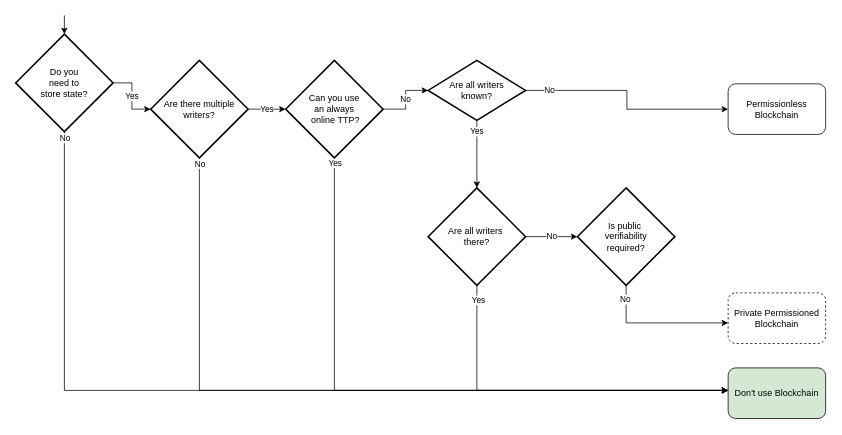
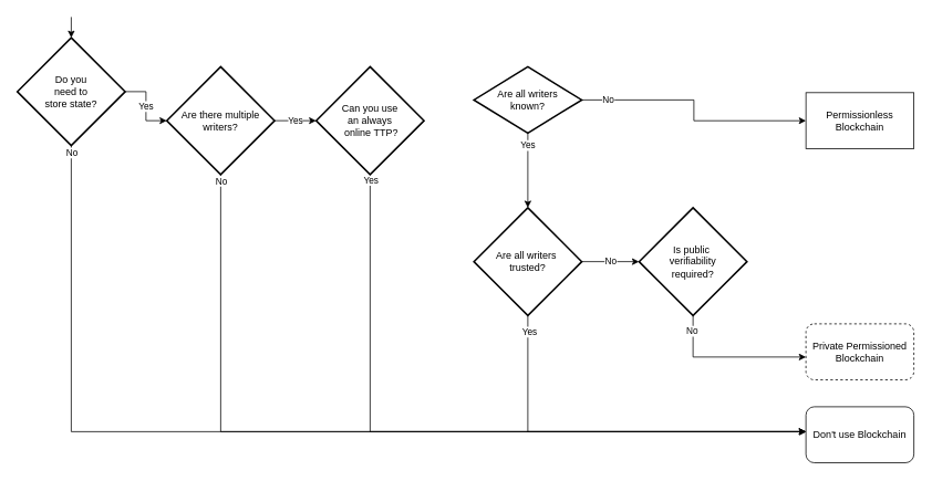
- <mxCell id="10" value="No" style="edgeStyle=orthogonalEdgeStyle;rounded=0;orthogonalLoop=1;jettySize=auto;html=1;" edge="1" parent="1" source="13" target="17"><mxGeometry relative="1" as="geometry" /></mxCell>
- <mxCell id="26" value="Permissionless&lt;br&gt;Blockchain" style="rounded=1;whiteSpace=wrap;html=1;" vertex="1" parent="1"><mxGeometry x="970" y="111.25" width="130" height="67.5" as="geometry" /></mxCell>
+ <mxCell id="26" value="Permissionless&lt;br&gt;Blockchain" style="whiteSpace=wrap;html=1;rounded=0;" vertex="1" parent="1"><mxGeometry x="970" y="111.25" width="130" height="67.5" as="geometry" /></mxCell>
- <mxCell id="21" value="Are all writers&amp;nbsp;&lt;br&gt;there?" style="strokeWidth=2;html=1;shape=mxgraph.flowchart.decision;whiteSpace=wrap;" vertex="1" parent="1"><mxGeometry x="570" y="250" width="130" height="130" as="geometry" /></mxCell>
+ <mxCell id="21" value="Are all writers&amp;nbsp;&lt;br&gt;trusted?" style="strokeWidth=2;html=1;shape=mxgraph.flowchart.decision;whiteSpace=wrap;" vertex="1" parent="1"><mxGeometry x="570" y="250" width="130" height="130" as="geometry" /></mxCell>
- <mxCell id="28" value="Don't use Blockchain" style="rounded=1;whiteSpace=wrap;html=1;fillColor=#d5e8d4;" vertex="1" parent="1"><mxGeometry x="970" y="490" width="130" height="67.5" as="geometry" /></mxCell>
+ <mxCell id="28" value="Don't use Blockchain" style="rounded=1;whiteSpace=wrap;html=1;" vertex="1" parent="1"><mxGeometry x="970" y="490" width="130" height="67.5" as="geometry" /></mxCell>
